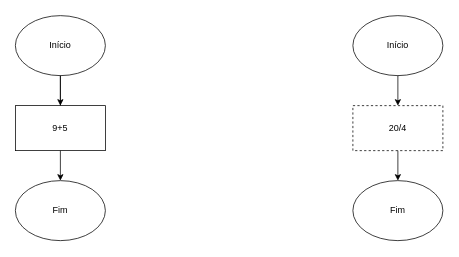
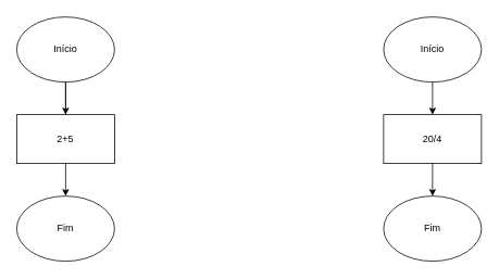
- <mxCell id="4" value="9+5" style="rounded=0;whiteSpace=wrap;html=1;" vertex="1" parent="1"><mxGeometry x="20" y="140" width="120" height="60" as="geometry" /></mxCell>
+ <mxCell id="4" value="2+5" style="rounded=0;whiteSpace=wrap;html=1;" vertex="1" parent="1"><mxGeometry x="20" y="140" width="120" height="60" as="geometry" /></mxCell>
- <mxCell id="5" value="20/4" style="rounded=0;whiteSpace=wrap;html=1;dashed=1;" vertex="1" parent="1"><mxGeometry x="470" y="140" width="120" height="60" as="geometry" /></mxCell>
+ <mxCell id="5" value="20/4" style="rounded=0;whiteSpace=wrap;html=1;" vertex="1" parent="1"><mxGeometry x="470" y="140" width="120" height="60" as="geometry" /></mxCell>
